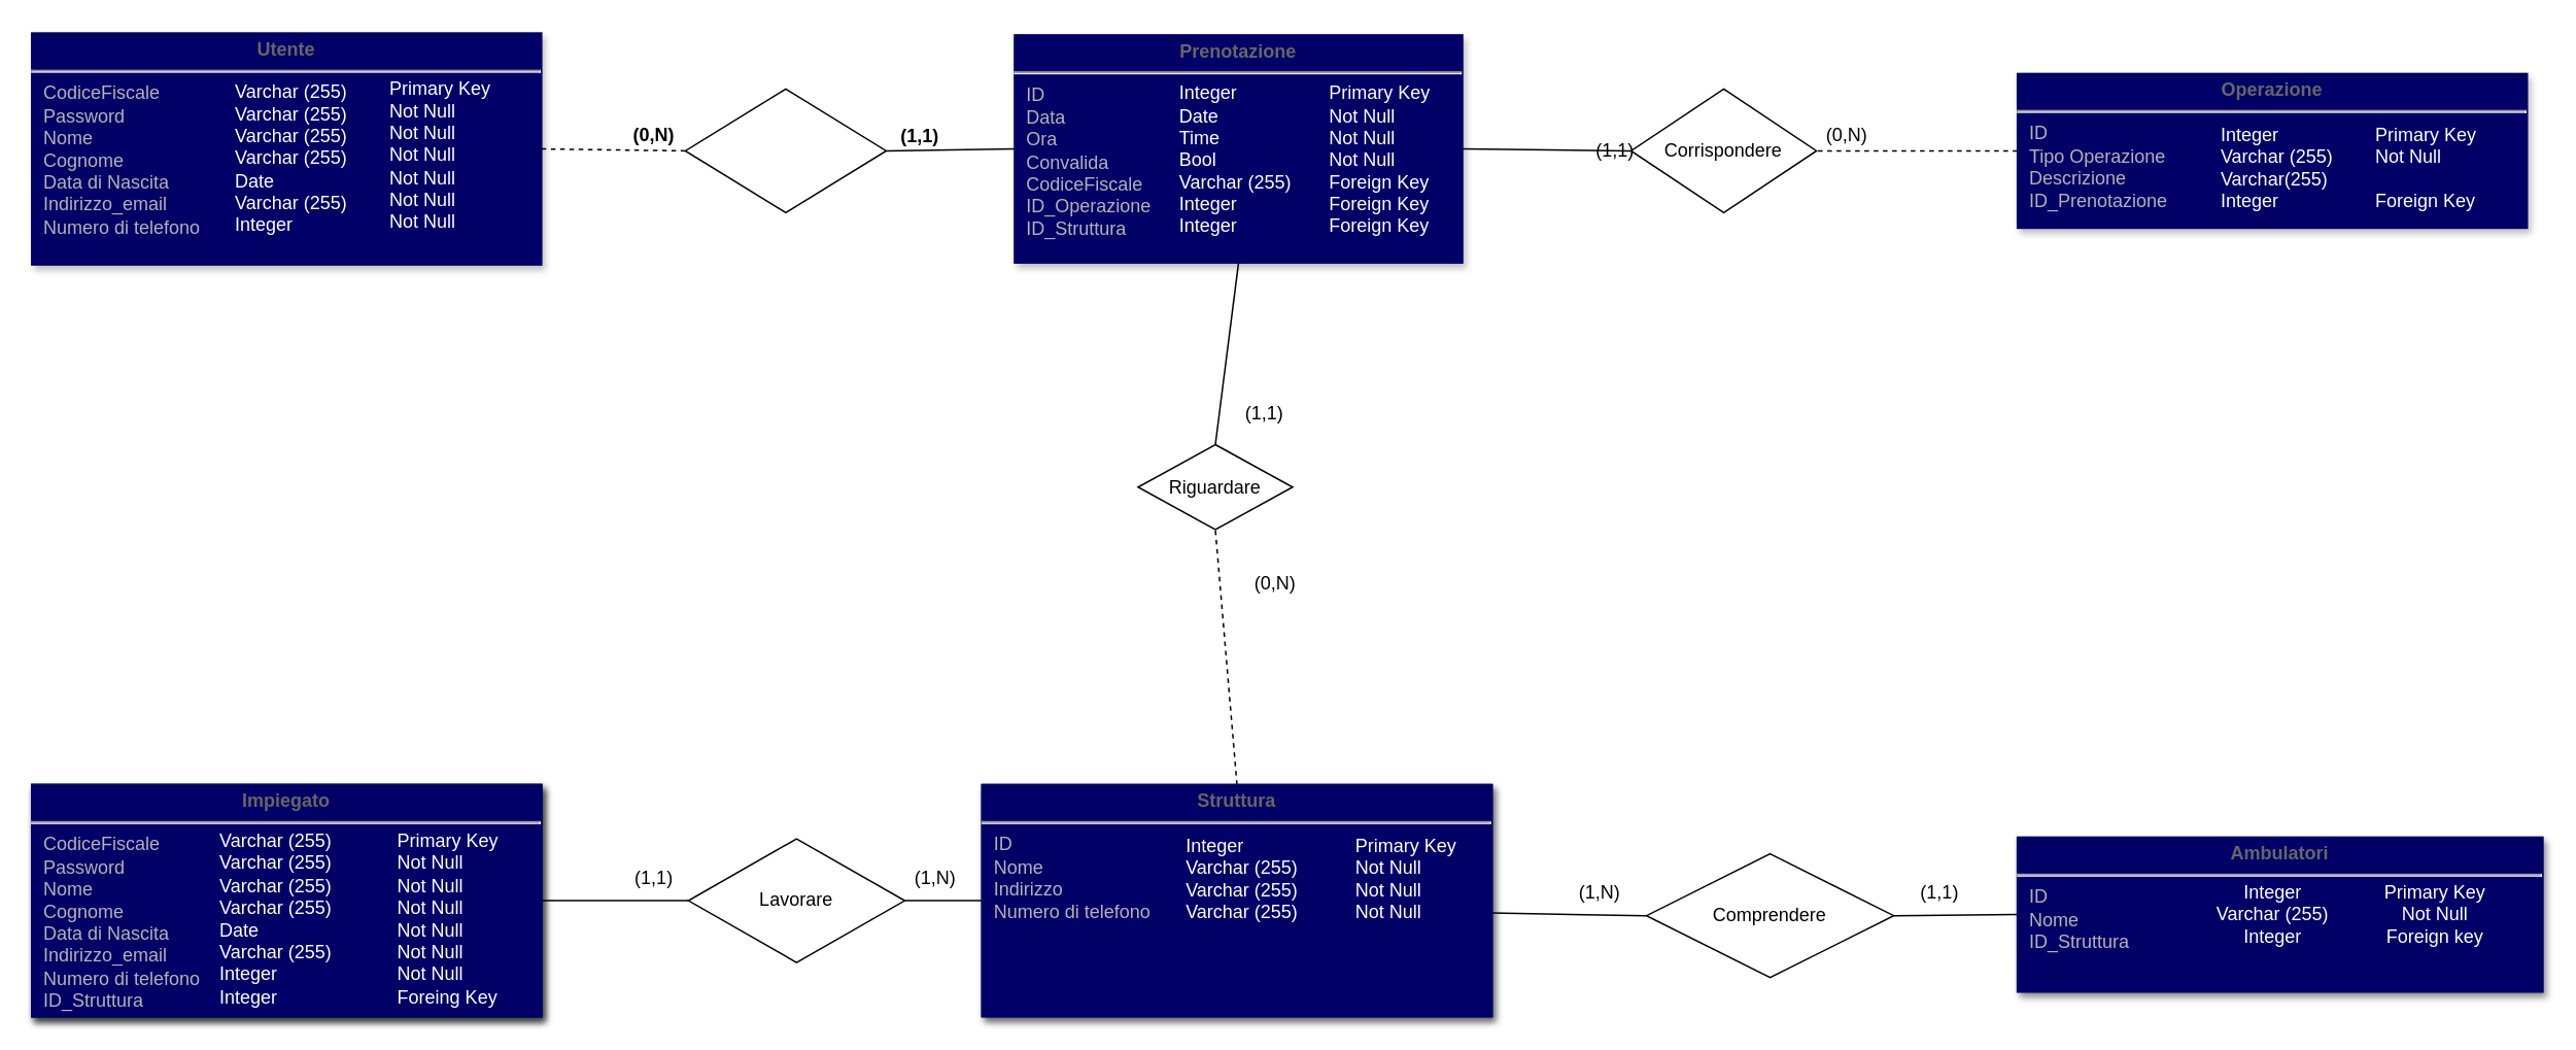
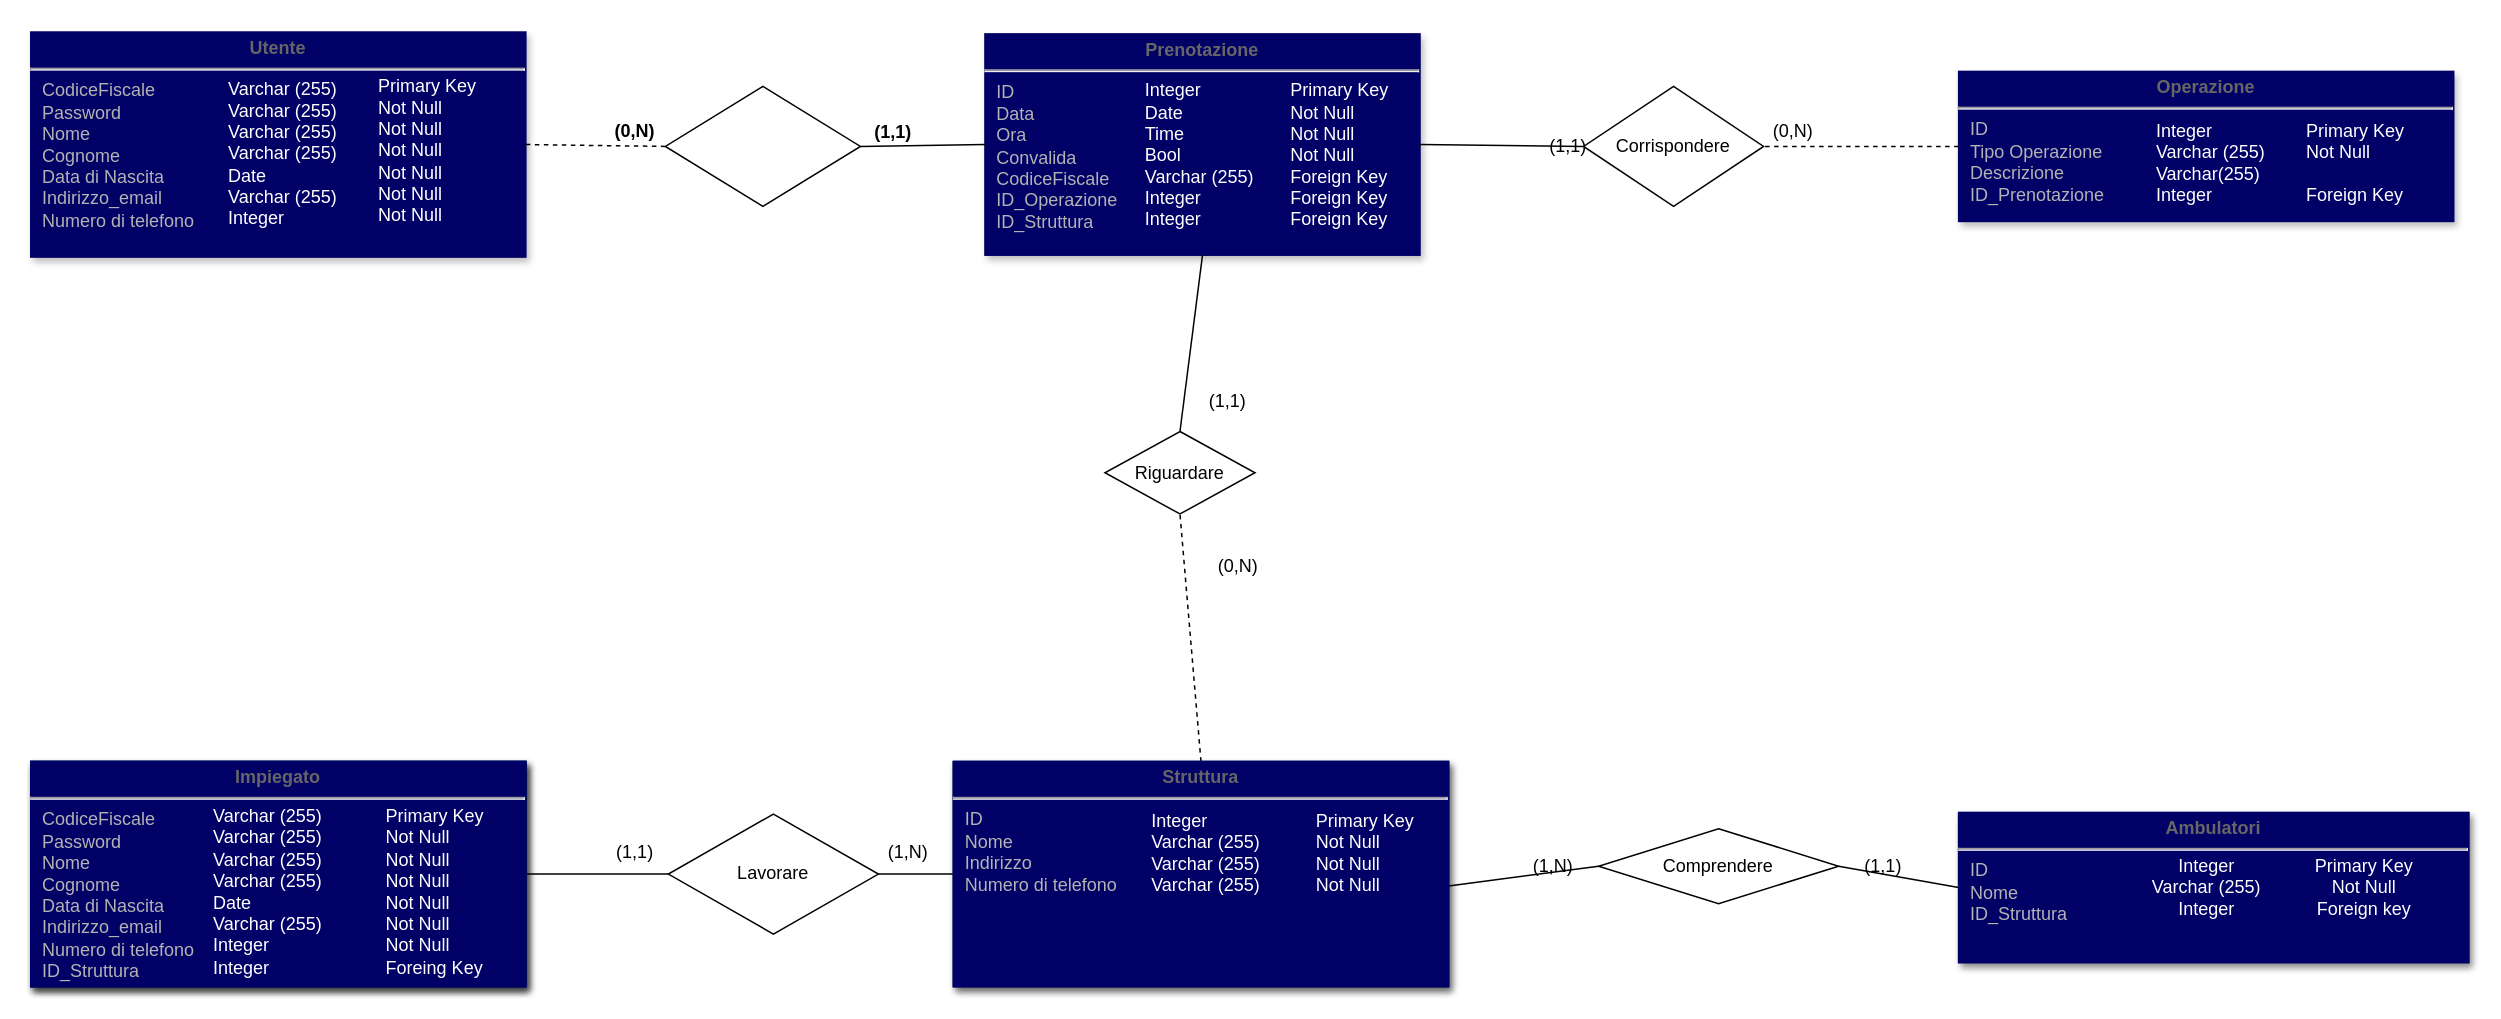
- <mxCell id="40" value="Comprendere" style="rhombus;whiteSpace=wrap;html=1;" parent="1" vertex="1"><mxGeometry x="1065" y="551.75" width="160" height="80" as="geometry" /></mxCell>
+ <mxCell id="40" value="Comprendere" style="rhombus;whiteSpace=wrap;html=1;" parent="1" vertex="1"><mxGeometry x="1065" y="551.75" width="160" height="50" as="geometry" /></mxCell>
